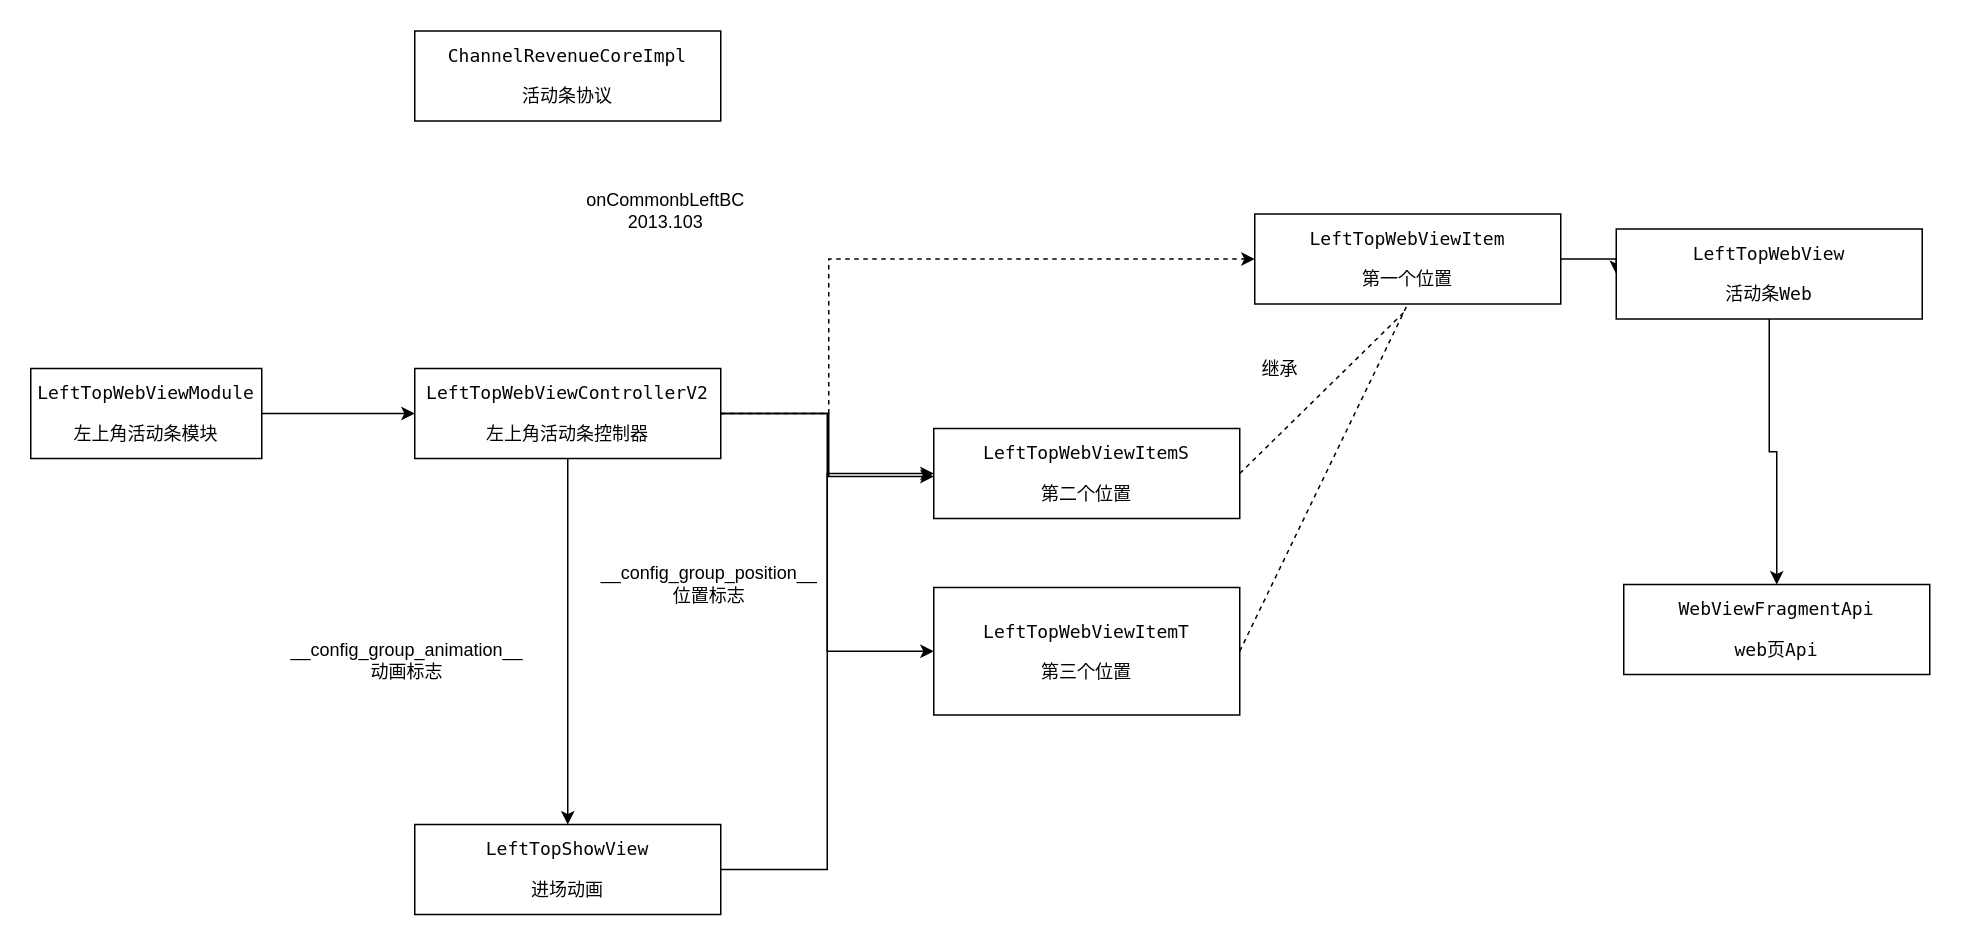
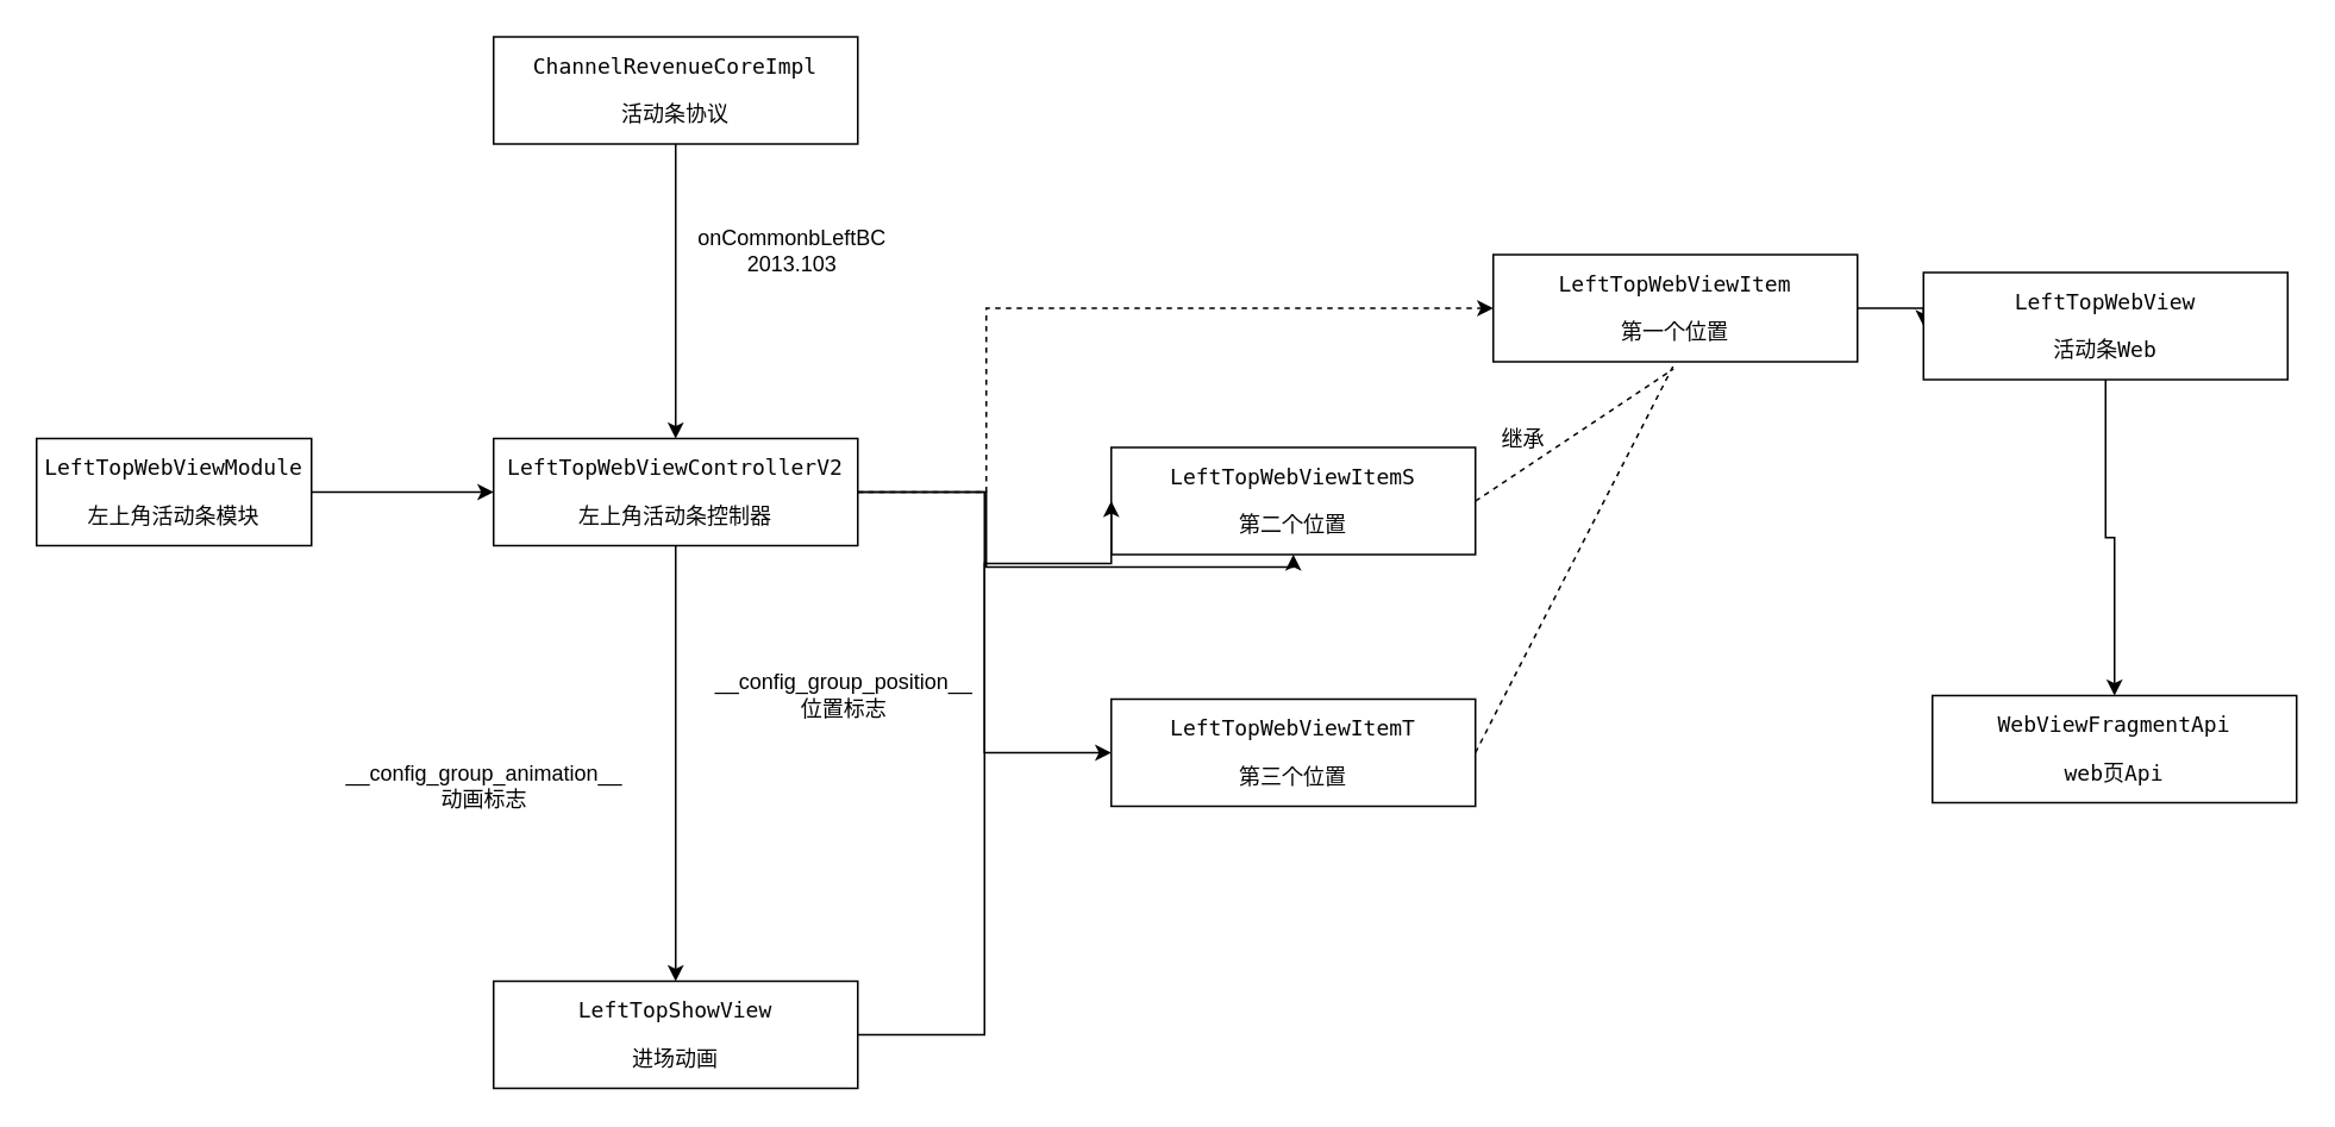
+ <mxCell id="21" value="" style="endArrow=classic;html=1;exitX=0.5;exitY=1;exitDx=0;exitDy=0;" parent="1" source="20" target="8" edge="1"><mxGeometry width="50" height="50" relative="1" as="geometry"><mxPoint x="586" y="318" as="sourcePoint" /><mxPoint x="636" y="268" as="targetPoint" /></mxGeometry></mxCell>
- <mxCell id="11" value="&lt;pre style=&quot;font-size: 9pt&quot;&gt;&lt;span style=&quot;background-color: rgb(255 , 255 , 255)&quot;&gt;&lt;font color=&quot;#050505&quot;&gt;LeftTopWebViewItemS&lt;/font&gt;&lt;/span&gt;&lt;/pre&gt;&lt;pre style=&quot;font-size: 9pt&quot;&gt;&lt;span style=&quot;background-color: rgb(255 , 255 , 255)&quot;&gt;&lt;font color=&quot;#050505&quot;&gt;第二个位置&lt;/font&gt;&lt;/span&gt;&lt;/pre&gt;" style="rounded=0;whiteSpace=wrap;html=1;" parent="1" vertex="1"><mxGeometry x="622" y="285" width="204" height="60" as="geometry" /></mxCell>
+ <mxCell id="11" value="&lt;pre style=&quot;font-size: 9pt&quot;&gt;&lt;span style=&quot;background-color: rgb(255 , 255 , 255)&quot;&gt;&lt;font color=&quot;#050505&quot;&gt;LeftTopWebViewItemS&lt;/font&gt;&lt;/span&gt;&lt;/pre&gt;&lt;pre style=&quot;font-size: 9pt&quot;&gt;&lt;span style=&quot;background-color: rgb(255 , 255 , 255)&quot;&gt;&lt;font color=&quot;#050505&quot;&gt;第二个位置&lt;/font&gt;&lt;/span&gt;&lt;/pre&gt;" style="rounded=0;whiteSpace=wrap;html=1;" parent="1" vertex="1"><mxGeometry x="622" y="250" width="204" height="60" as="geometry" /></mxCell>
- <mxCell id="12" value="&lt;pre style=&quot;font-size: 9pt&quot;&gt;&lt;span style=&quot;background-color: rgb(255 , 255 , 255)&quot;&gt;&lt;font color=&quot;#050505&quot;&gt;LeftTopWebViewItemT&lt;/font&gt;&lt;/span&gt;&lt;/pre&gt;&lt;pre style=&quot;font-size: 9pt&quot;&gt;&lt;span style=&quot;background-color: rgb(255 , 255 , 255)&quot;&gt;&lt;font color=&quot;#050505&quot;&gt;第三个位置&lt;/font&gt;&lt;/span&gt;&lt;/pre&gt;" style="rounded=0;whiteSpace=wrap;html=1;" parent="1" vertex="1"><mxGeometry x="622" y="391" width="204" height="85" as="geometry" /></mxCell>
+ <mxCell id="12" value="&lt;pre style=&quot;font-size: 9pt&quot;&gt;&lt;span style=&quot;background-color: rgb(255 , 255 , 255)&quot;&gt;&lt;font color=&quot;#050505&quot;&gt;LeftTopWebViewItemT&lt;/font&gt;&lt;/span&gt;&lt;/pre&gt;&lt;pre style=&quot;font-size: 9pt&quot;&gt;&lt;span style=&quot;background-color: rgb(255 , 255 , 255)&quot;&gt;&lt;font color=&quot;#050505&quot;&gt;第三个位置&lt;/font&gt;&lt;/span&gt;&lt;/pre&gt;" style="rounded=0;whiteSpace=wrap;html=1;" parent="1" vertex="1"><mxGeometry x="622" y="391" width="204" height="60" as="geometry" /></mxCell>
